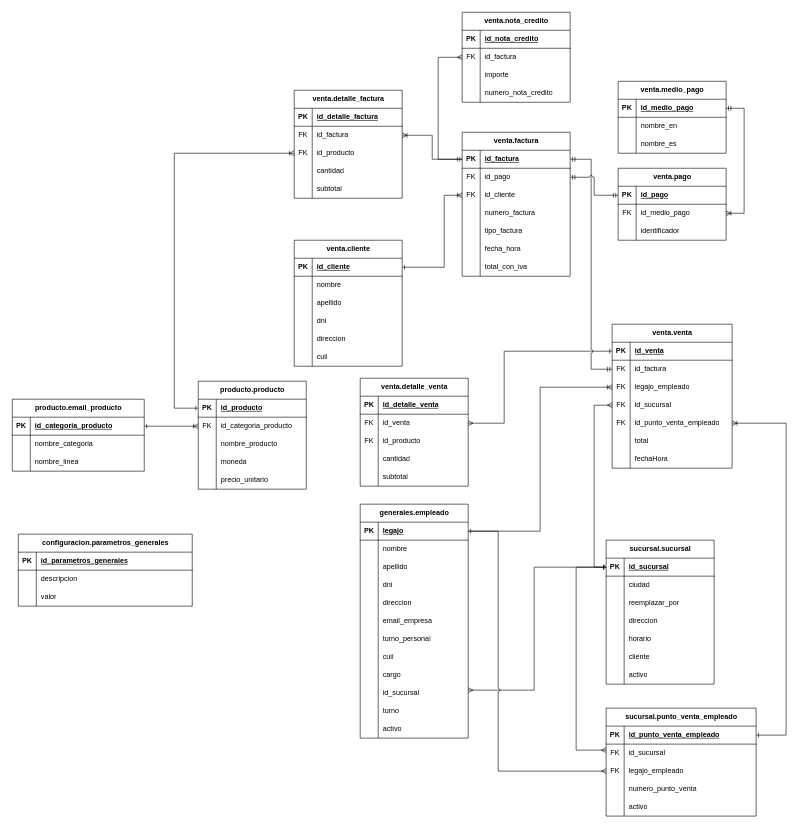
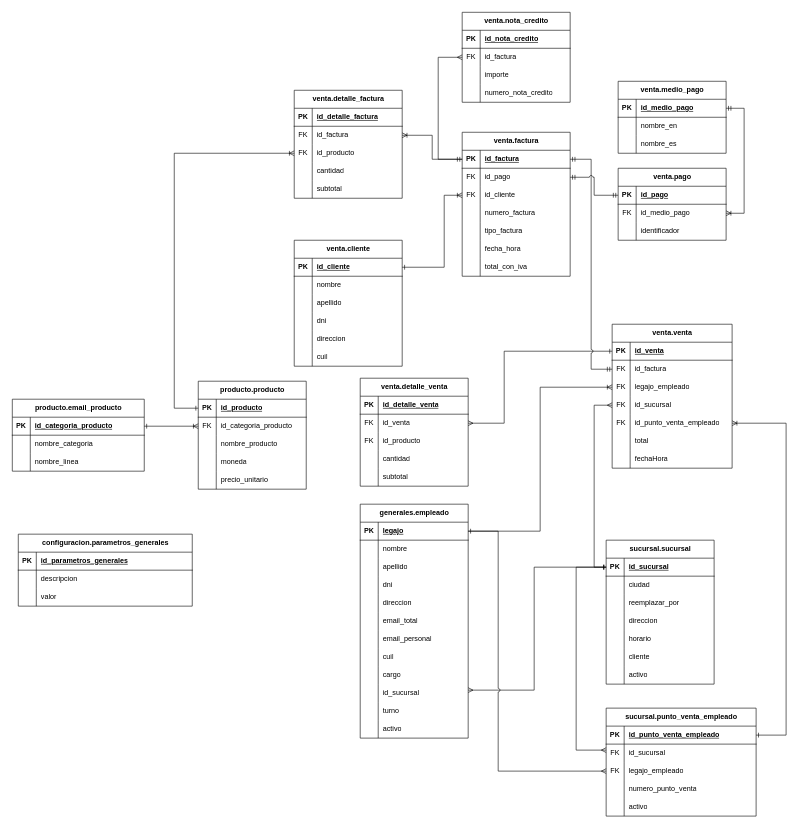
- <mxCell id="55" value="email_empresa" style="shape=partialRectangle;connectable=0;fillColor=none;top=0;left=0;bottom=0;right=0;align=left;spacingLeft=6;overflow=hidden;whiteSpace=wrap;html=1;" parent="53" vertex="1"><mxGeometry x="30" width="150" height="30" as="geometry"><mxRectangle width="150" height="30" as="alternateBounds" /></mxGeometry></mxCell>
+ <mxCell id="55" value="email_total" style="shape=partialRectangle;connectable=0;fillColor=none;top=0;left=0;bottom=0;right=0;align=left;spacingLeft=6;overflow=hidden;whiteSpace=wrap;html=1;" parent="53" vertex="1"><mxGeometry x="30" width="150" height="30" as="geometry"><mxRectangle width="150" height="30" as="alternateBounds" /></mxGeometry></mxCell>
- <mxCell id="58" value="turno_personal" style="shape=partialRectangle;connectable=0;fillColor=none;top=0;left=0;bottom=0;right=0;align=left;spacingLeft=6;overflow=hidden;whiteSpace=wrap;html=1;" parent="56" vertex="1"><mxGeometry x="30" width="150" height="30" as="geometry"><mxRectangle width="150" height="30" as="alternateBounds" /></mxGeometry></mxCell>
+ <mxCell id="58" value="email_personal" style="shape=partialRectangle;connectable=0;fillColor=none;top=0;left=0;bottom=0;right=0;align=left;spacingLeft=6;overflow=hidden;whiteSpace=wrap;html=1;" parent="56" vertex="1"><mxGeometry x="30" width="150" height="30" as="geometry"><mxRectangle width="150" height="30" as="alternateBounds" /></mxGeometry></mxCell>
